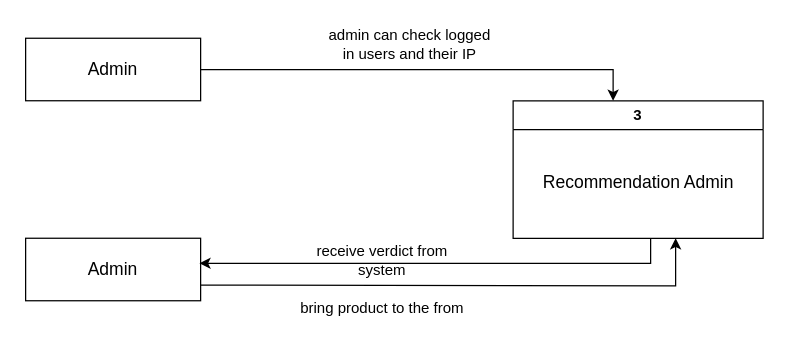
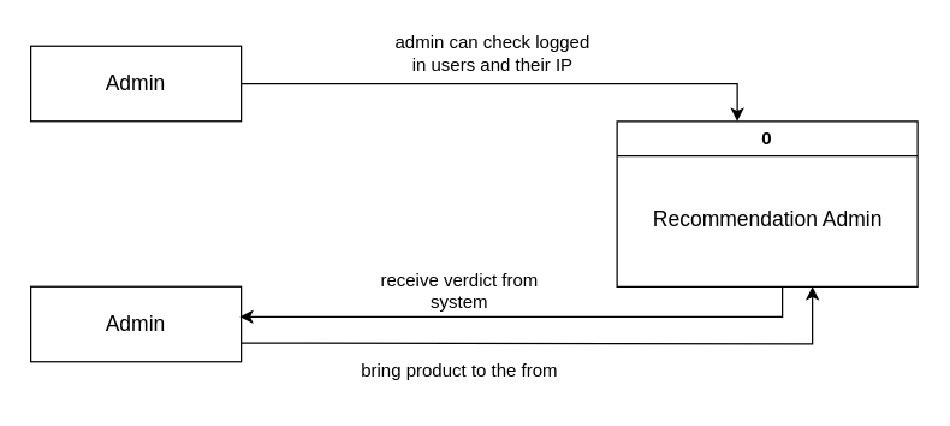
- <mxCell id="2" value="3" style="swimlane;whiteSpace=wrap;html=1;" vertex="1" parent="1"><mxGeometry x="410" y="80" width="200" height="110" as="geometry" /></mxCell>
+ <mxCell id="2" value="0" style="swimlane;whiteSpace=wrap;html=1;" vertex="1" parent="1"><mxGeometry x="410" y="80" width="200" height="110" as="geometry" /></mxCell>
- <mxCell id="11" value="receive verdict from system" style="text;html=1;align=center;verticalAlign=middle;whiteSpace=wrap;rounded=0;" vertex="1" parent="1"><mxGeometry x="238" y="193" width="135" height="30" as="geometry" /></mxCell>
+ <mxCell id="11" value="receive verdict from system" style="text;html=1;align=center;verticalAlign=middle;whiteSpace=wrap;rounded=0;" vertex="1" parent="1"><mxGeometry x="238" y="178" width="135" height="30" as="geometry" /></mxCell>
